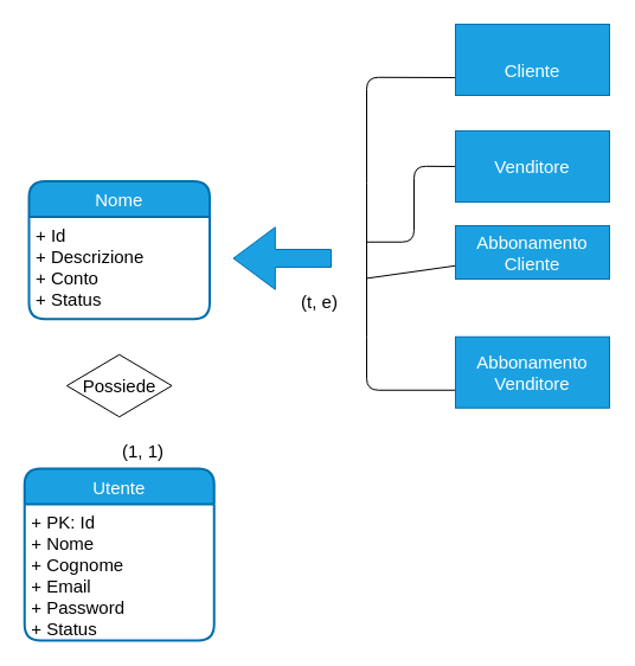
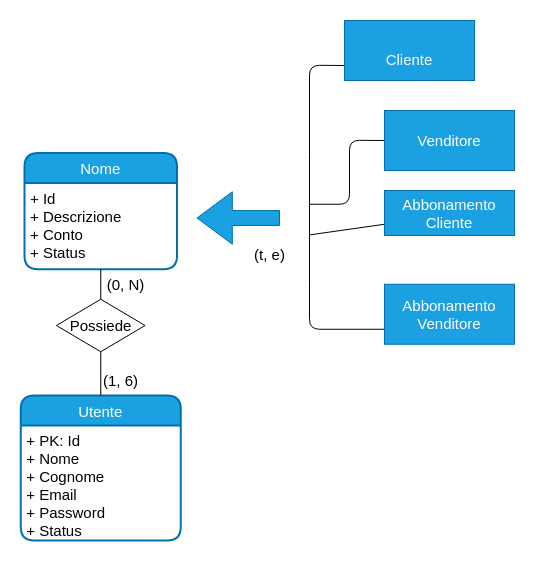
- <mxCell id="16" value="&lt;br style=&quot;font-size: 15px;&quot;&gt;Cliente" style="whiteSpace=wrap;html=1;fillColor=#1ba1e2;fontColor=#ffffff;strokeColor=#006EAF;fontSize=15;" parent="1" vertex="1"><mxGeometry x="384" y="20" width="130" height="60" as="geometry" /></mxCell>
+ <mxCell id="16" value="&lt;br style=&quot;font-size: 15px;&quot;&gt;Cliente" style="whiteSpace=wrap;html=1;fillColor=#1ba1e2;fontColor=#ffffff;strokeColor=#006EAF;fontSize=15;" parent="1" vertex="1"><mxGeometry x="344" y="20" width="130" height="60" as="geometry" /></mxCell>
+ <mxCell id="10" value="(0, N)" style="text;html=1;align=center;verticalAlign=middle;resizable=0;points=[];autosize=1;strokeColor=none;fillColor=none;fontSize=15;" parent="1" vertex="1"><mxGeometry x="95.25" y="268.75" width="60" height="30" as="geometry" /></mxCell>
+ <mxCell id="8" style="edgeStyle=none;html=1;exitX=0.5;exitY=0;exitDx=0;exitDy=0;entryX=0.5;entryY=1;entryDx=0;entryDy=0;endArrow=none;endFill=0;fontSize=15;" parent="1" source="5" target="7" edge="1"><mxGeometry relative="1" as="geometry" /></mxCell>
+ <mxCell id="4" style="edgeStyle=none;html=1;exitX=0.5;exitY=1;exitDx=0;exitDy=0;entryX=0.5;entryY=0;entryDx=0;entryDy=0;endArrow=none;endFill=0;fontSize=15;" parent="1" source="5" target="2" edge="1"><mxGeometry relative="1" as="geometry"><mxPoint x="194.93" y="319.35" as="targetPoint" /></mxGeometry></mxCell>
- <mxCell id="9" value="(1, 1)" style="text;html=1;align=center;verticalAlign=middle;resizable=0;points=[];autosize=1;strokeColor=none;fillColor=none;fontSize=15;" parent="1" vertex="1"><mxGeometry x="90.25" y="365" width="60" height="30" as="geometry" /></mxCell>
+ <mxCell id="9" value="(1, 6)" style="text;html=1;align=center;verticalAlign=middle;resizable=0;points=[];autosize=1;strokeColor=none;fillColor=none;fontSize=15;" parent="1" vertex="1"><mxGeometry x="90.25" y="365" width="60" height="30" as="geometry" /></mxCell>
